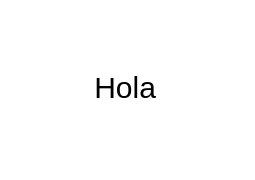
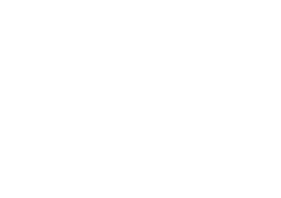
- <mxCell id="2" value="Hola" style="text;html=1;strokeColor=none;fillColor=none;align=center;verticalAlign=middle;whiteSpace=wrap;rounded=0;" vertex="1" parent="1"><mxGeometry x="20" y="20" width="60" height="30" as="geometry" /></mxCell>
